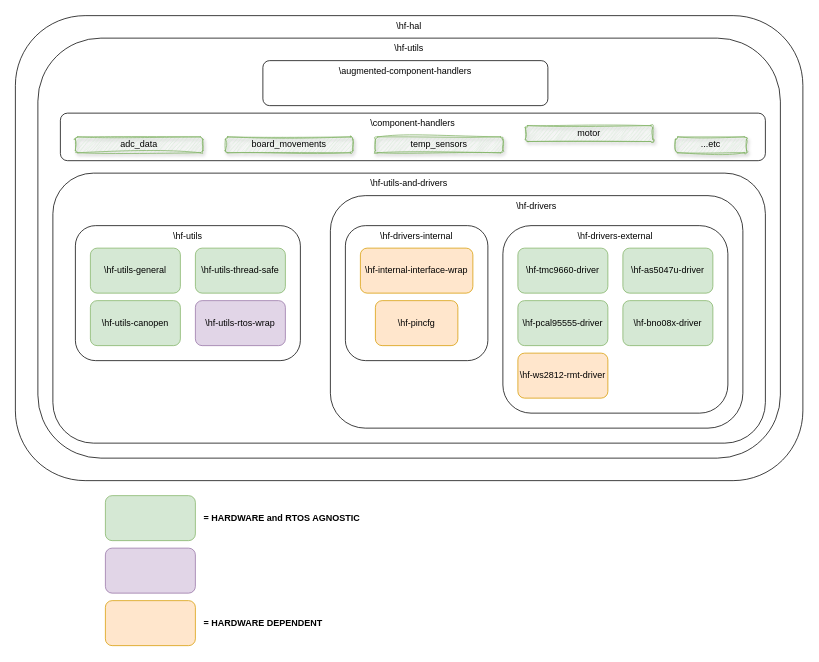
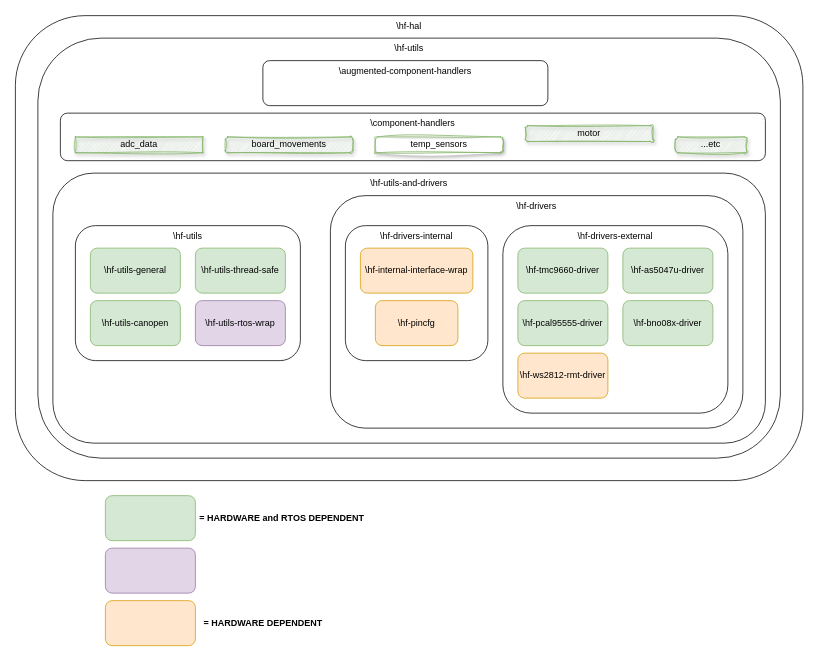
- <mxCell id="10" value="adc_&lt;span style=&quot;background-color: transparent; color: light-dark(rgb(0, 0, 0), rgb(255, 255, 255));&quot;&gt;data&lt;/span&gt;" style="rounded=1;whiteSpace=wrap;html=1;labelBackgroundColor=none;fillColor=#d5e8d4;strokeColor=#82b366;sketch=1;curveFitting=1;jiggle=2;shadow=1;" vertex="1" parent="6"><mxGeometry x="20" y="31.698" width="170" height="21.132" as="geometry" /></mxCell>
+ <mxCell id="10" value="adc_&lt;span style=&quot;background-color: transparent; color: light-dark(rgb(0, 0, 0), rgb(255, 255, 255));&quot;&gt;data&lt;/span&gt;" style="whiteSpace=wrap;html=1;labelBackgroundColor=none;fillColor=#d5e8d4;strokeColor=#82b366;sketch=1;curveFitting=1;jiggle=2;shadow=1;rounded=0;" vertex="1" parent="6"><mxGeometry x="20" y="31.698" width="170" height="21.132" as="geometry" /></mxCell>
- <mxCell id="9" value="temp_sensors" style="rounded=1;whiteSpace=wrap;html=1;labelBackgroundColor=none;fillColor=#d5e8d4;strokeColor=#82b366;sketch=1;curveFitting=1;jiggle=2;shadow=1;" vertex="1" parent="6"><mxGeometry x="420" y="31.698" width="170" height="21.132" as="geometry" /></mxCell>
+ <mxCell id="9" value="temp_sensors" style="rounded=1;whiteSpace=wrap;html=1;labelBackgroundColor=none;fillColor=#ffffff;strokeColor=#82b366;sketch=1;curveFitting=1;jiggle=2;shadow=1;" vertex="1" parent="6"><mxGeometry x="420" y="31.698" width="170" height="21.132" as="geometry" /></mxCell>
- <mxCell id="40" value="&lt;b&gt;= HARDWARE and RTOS AGNOSTIC&lt;/b&gt;" style="text;html=1;align=center;verticalAlign=middle;resizable=0;points=[];autosize=1;strokeColor=none;fillColor=none;" vertex="1" parent="38"><mxGeometry x="120" y="15" width="230" height="30" as="geometry" /></mxCell>
+ <mxCell id="40" value="&lt;b&gt;= HARDWARE and RTOS DEPENDENT&lt;/b&gt;" style="text;html=1;align=center;verticalAlign=middle;resizable=0;points=[];autosize=1;strokeColor=none;fillColor=none;" vertex="1" parent="38"><mxGeometry x="120" y="15" width="230" height="30" as="geometry" /></mxCell>
